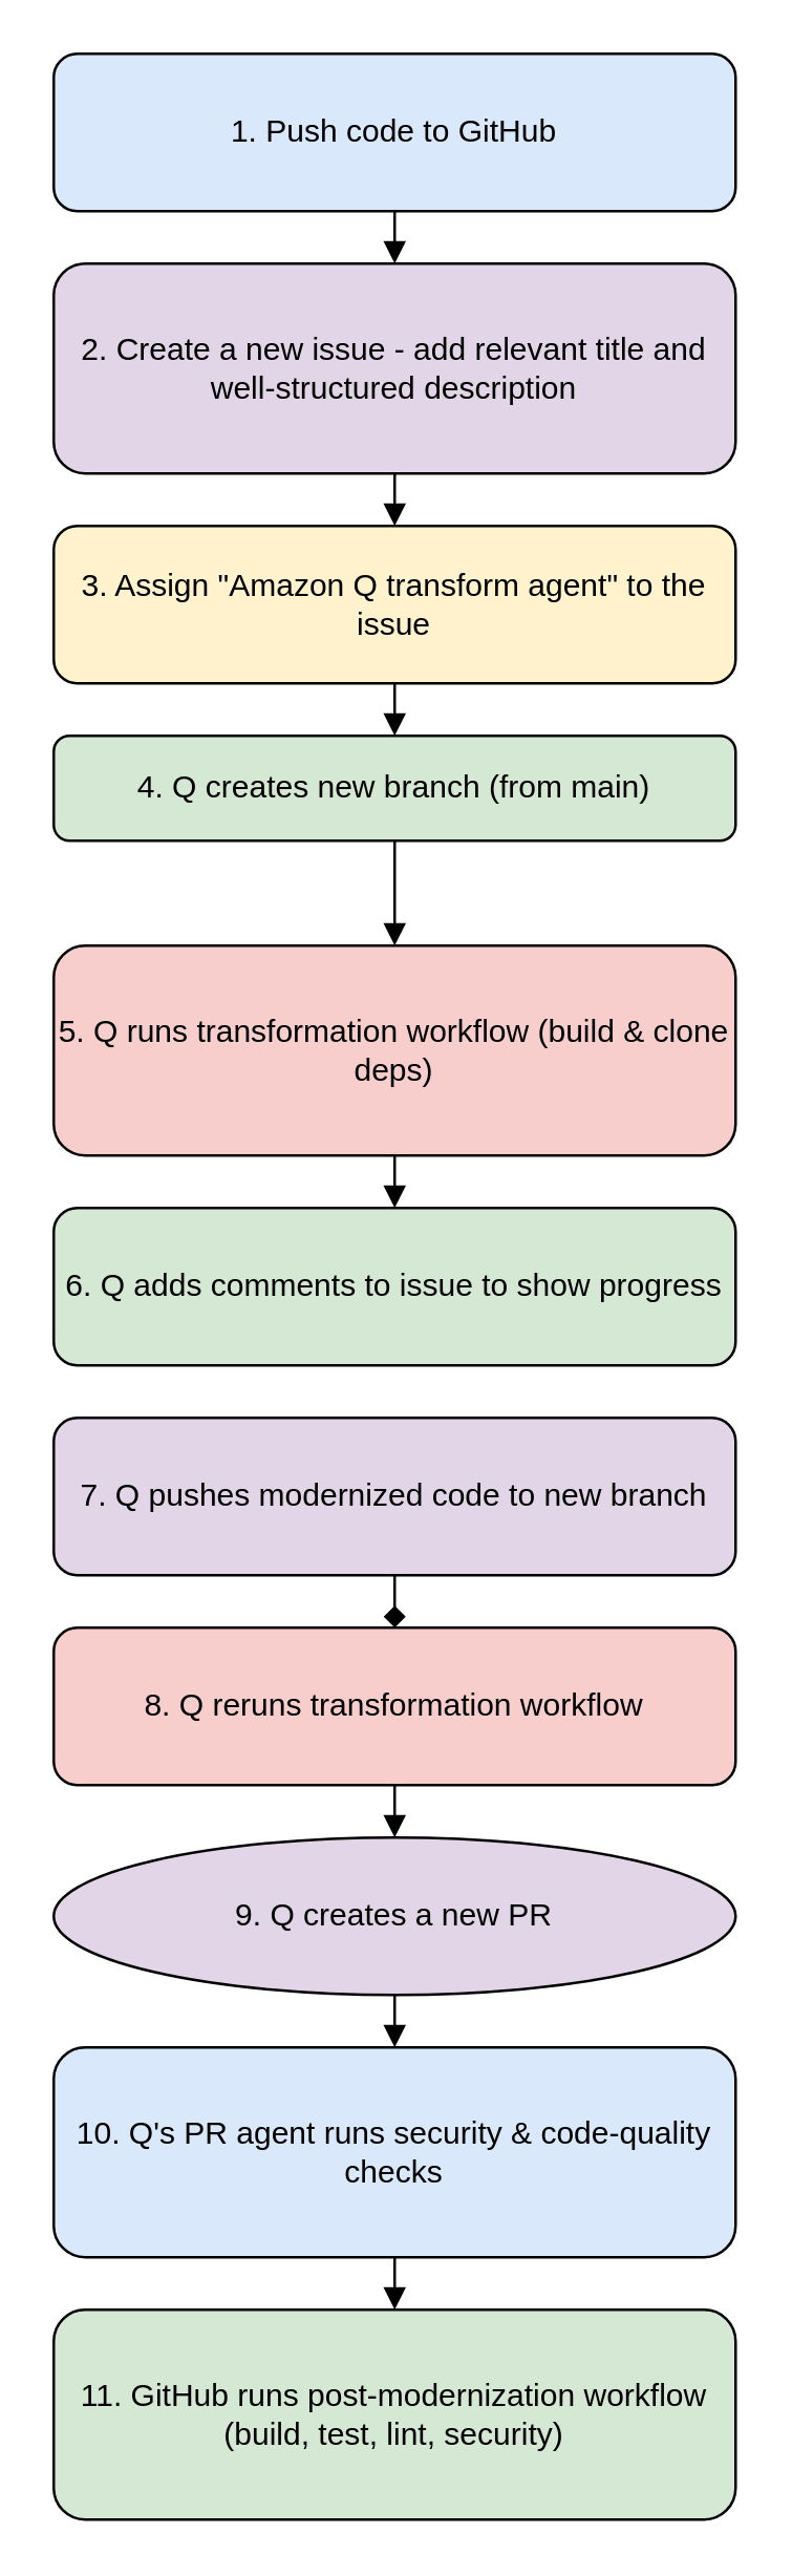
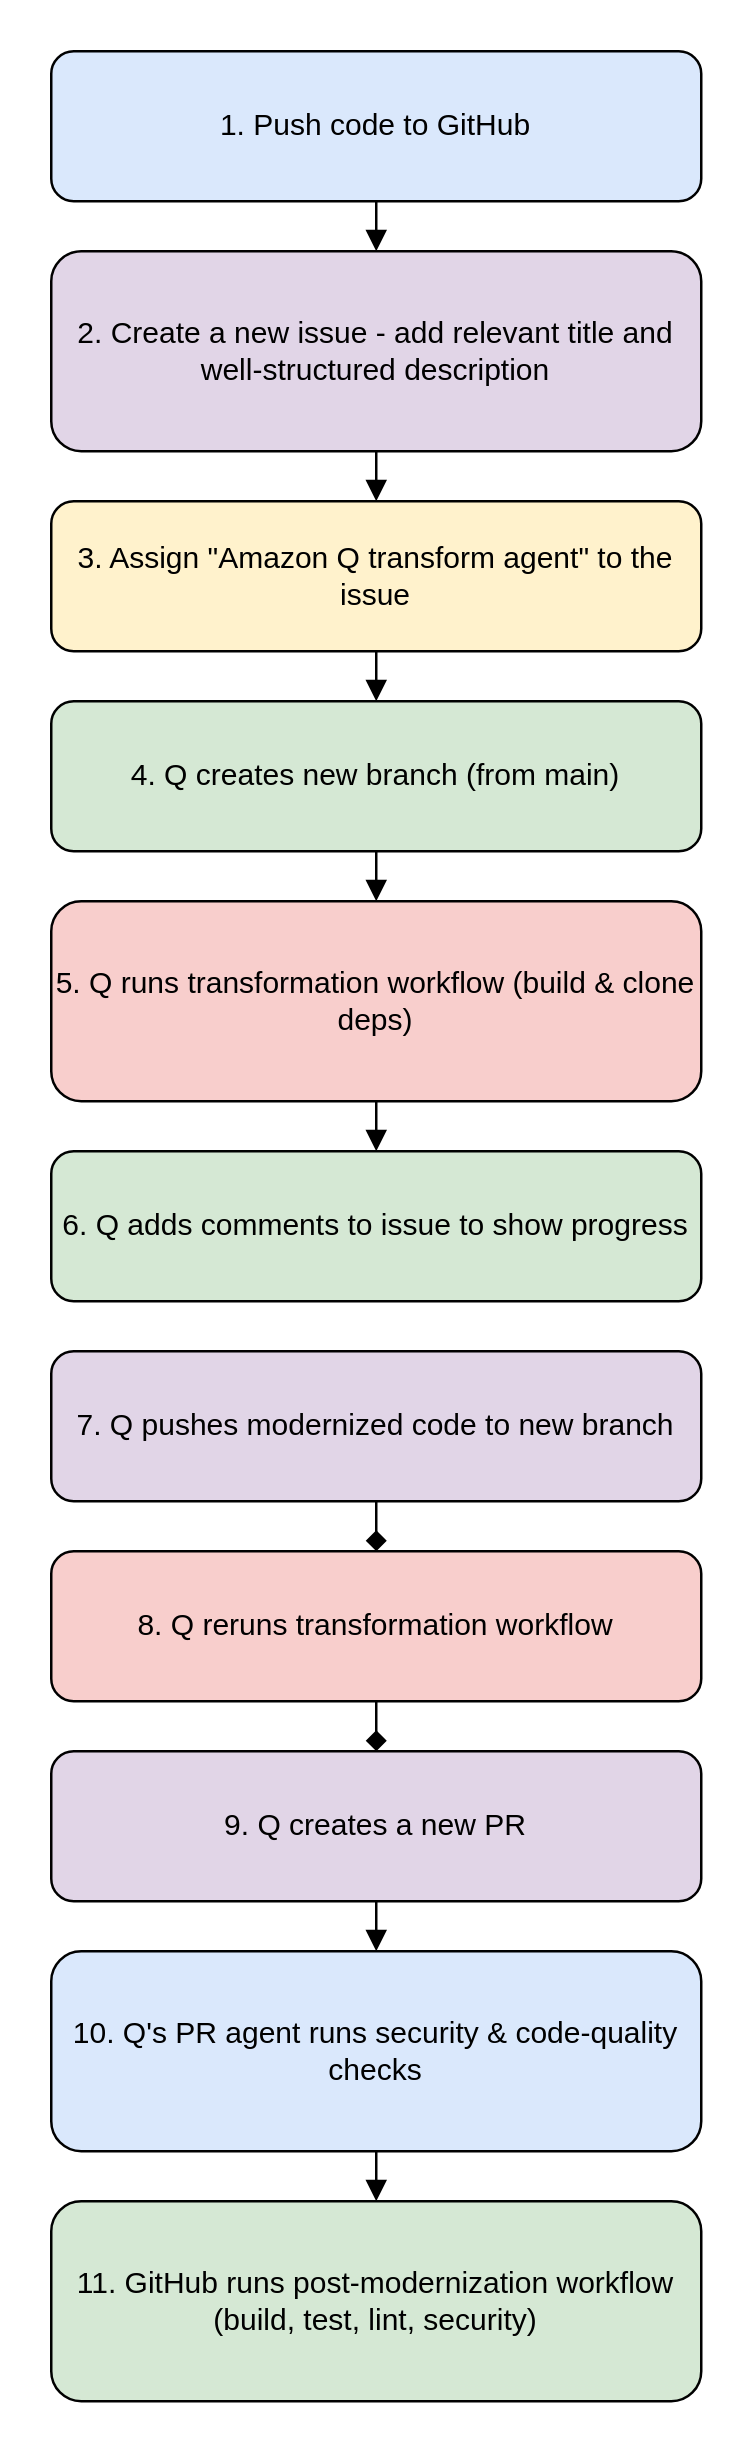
- <mxCell id="5" value="4. Q creates new branch (from main)" style="rounded=1;whiteSpace=wrap;html=1;fillColor=#D5E8D4;" vertex="1" parent="1"><mxGeometry x="20" y="280" width="260" height="40" as="geometry" /></mxCell>
+ <mxCell id="5" value="4. Q creates new branch (from main)" style="rounded=1;whiteSpace=wrap;html=1;fillColor=#D5E8D4;" vertex="1" parent="1"><mxGeometry x="20" y="280" width="260" height="60" as="geometry" /></mxCell>
- <mxCell id="19" style="endArrow=block" edge="1" parent="1" source="9" target="10"><mxGeometry relative="1" as="geometry" /></mxCell>
+ <mxCell id="19" style="endArrow=diamond;" edge="1" parent="1" source="9" target="10"><mxGeometry relative="1" as="geometry" /></mxCell>
- <mxCell id="10" value="9. Q creates a new PR" style="ellipse;whiteSpace=wrap;html=1;fillColor=#E1D5E7;" vertex="1" parent="1"><mxGeometry x="20" y="700" width="260" height="60" as="geometry" /></mxCell>
+ <mxCell id="10" value="9. Q creates a new PR" style="rounded=1;whiteSpace=wrap;html=1;fillColor=#E1D5E7;" vertex="1" parent="1"><mxGeometry x="20" y="700" width="260" height="60" as="geometry" /></mxCell>
